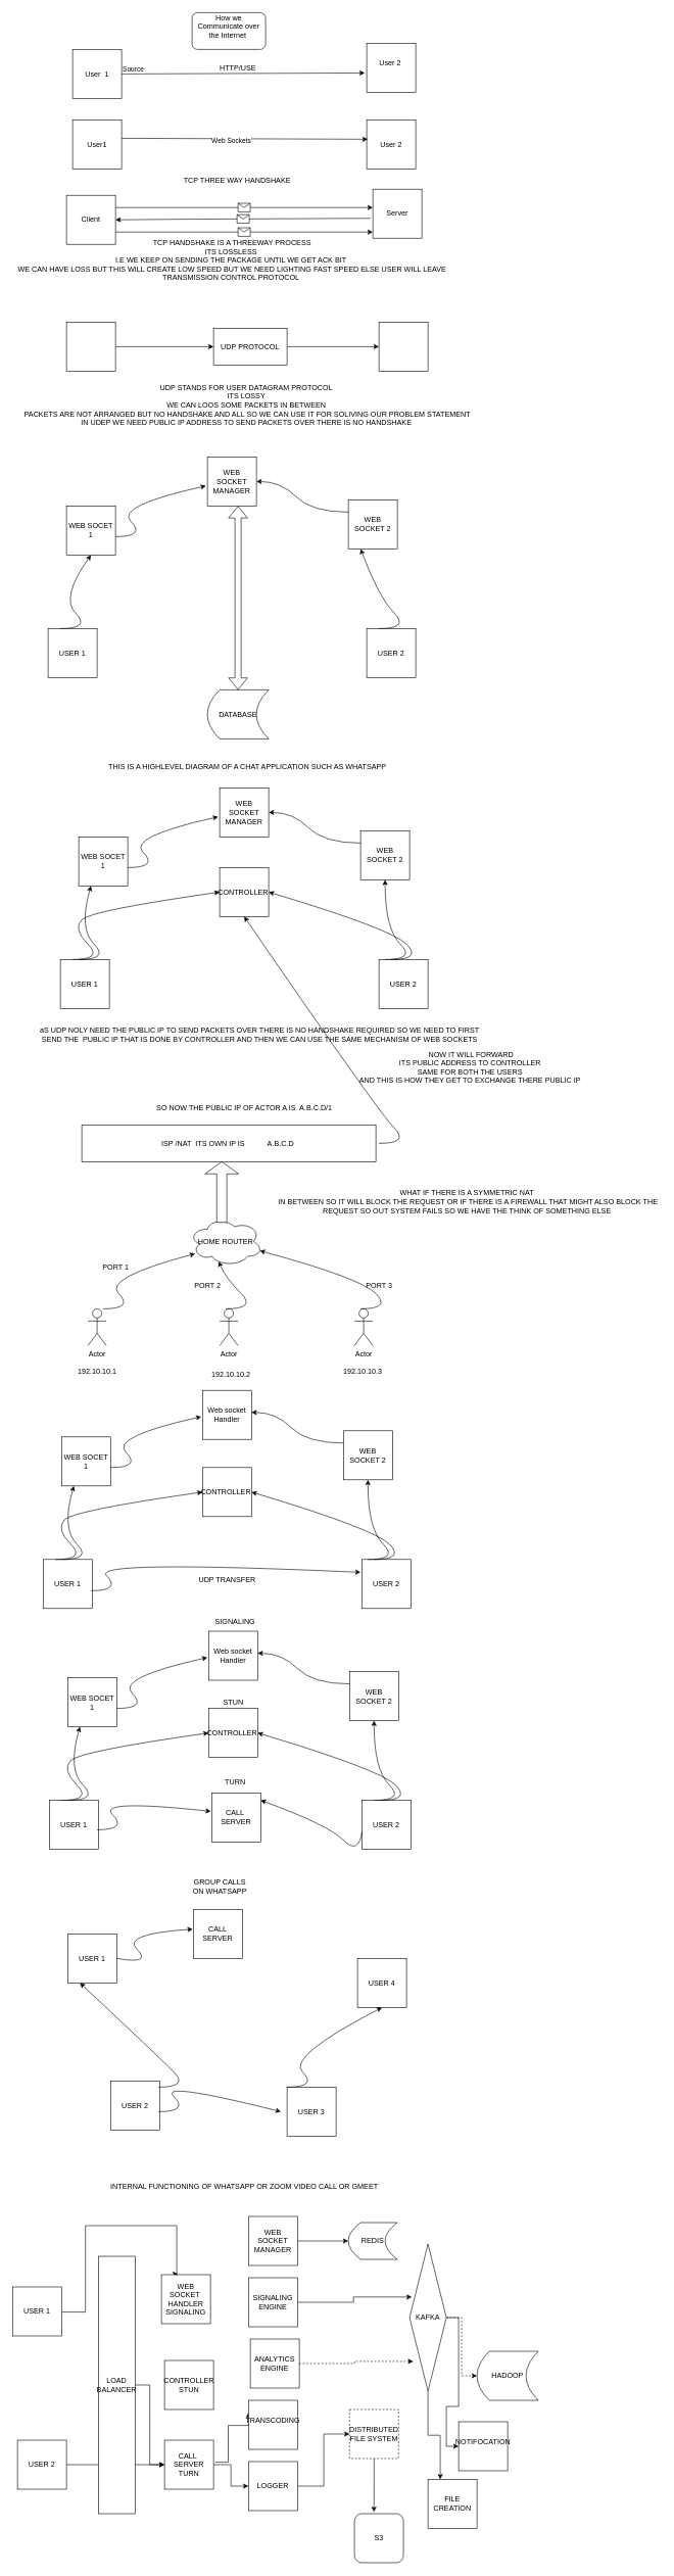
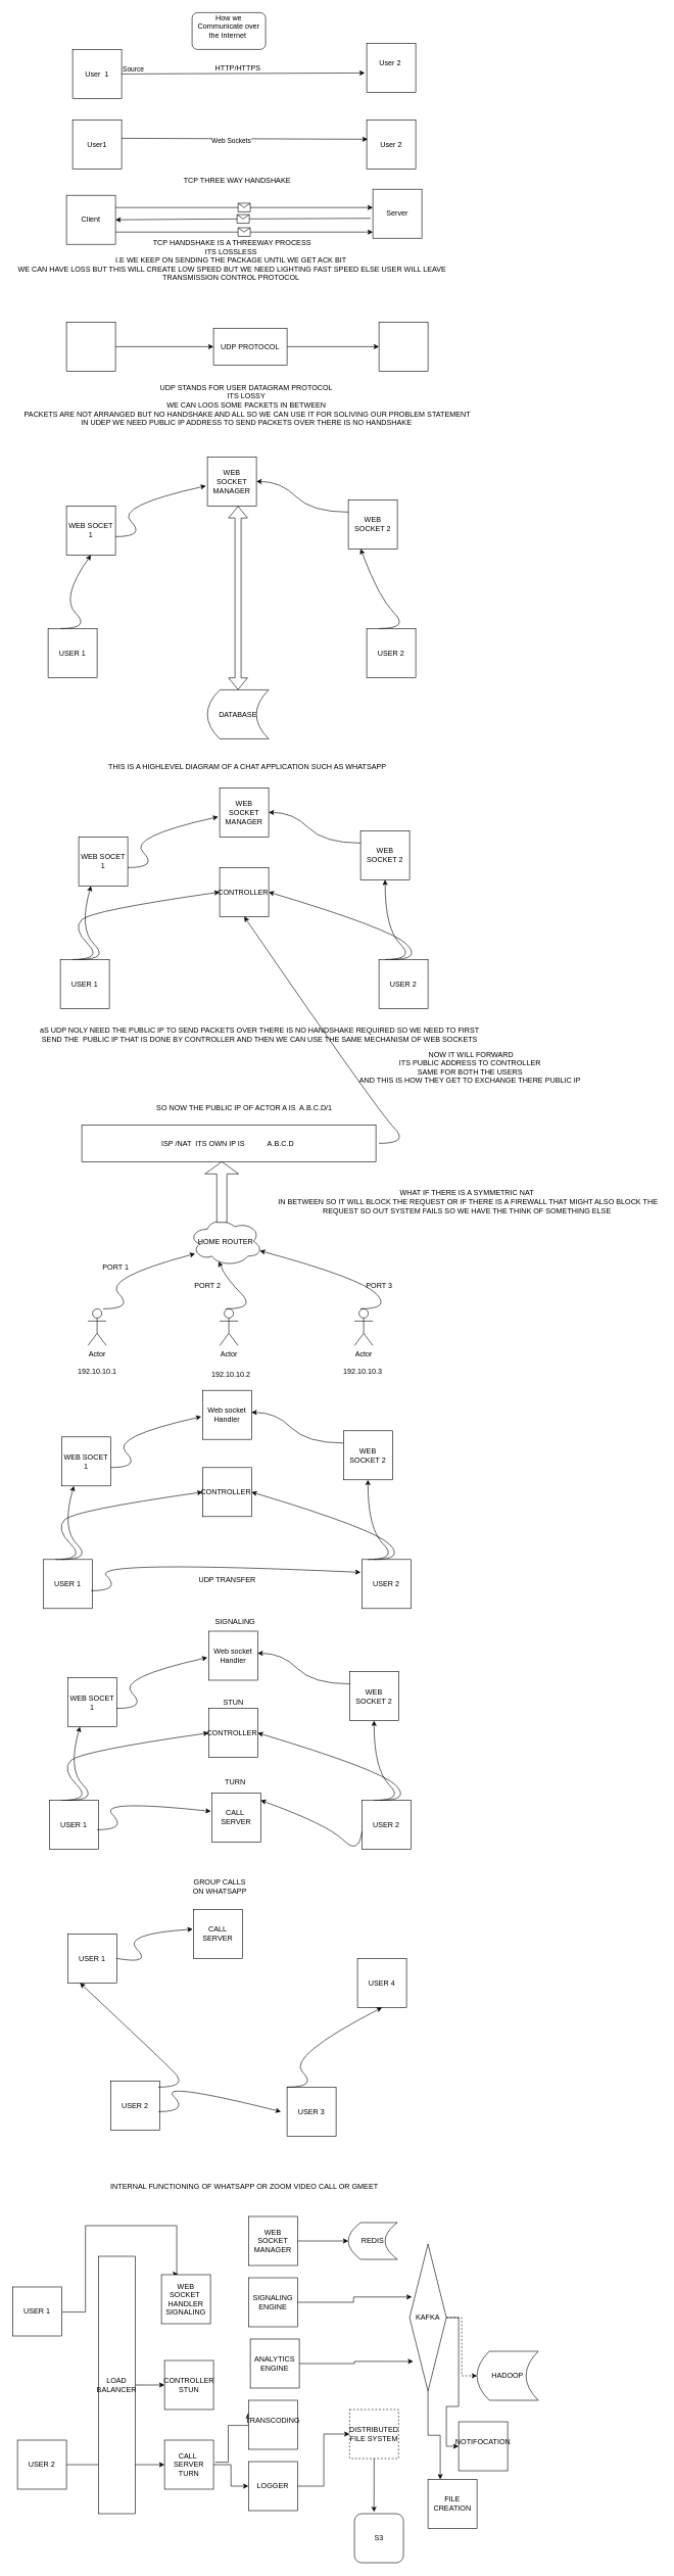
- <mxCell id="7" value="HTTP/USE" style="text;strokeColor=none;align=center;fillColor=none;html=1;verticalAlign=middle;whiteSpace=wrap;rounded=0;" vertex="1" parent="1"><mxGeometry x="358" y="95" width="60" height="30" as="geometry" /></mxCell>
+ <mxCell id="7" value="HTTP/HTTPS" style="text;strokeColor=none;align=center;fillColor=none;html=1;verticalAlign=middle;whiteSpace=wrap;rounded=0;" vertex="1" parent="1"><mxGeometry x="358" y="95" width="60" height="30" as="geometry" /></mxCell>
- <mxCell id="141" style="edgeStyle=orthogonalEdgeStyle;rounded=0;orthogonalLoop=1;jettySize=auto;html=1;entryX=0.798;entryY=0.902;entryDx=0;entryDy=0;entryPerimeter=0;dashed=1;" edge="1" parent="1" source="136" target="134"><mxGeometry relative="1" as="geometry" /></mxCell>
+ <mxCell id="141" style="edgeStyle=orthogonalEdgeStyle;rounded=0;orthogonalLoop=1;jettySize=auto;html=1;entryX=0.798;entryY=0.902;entryDx=0;entryDy=0;entryPerimeter=0;" edge="1" parent="1" source="136" target="134"><mxGeometry relative="1" as="geometry" /></mxCell>
- <mxCell id="118" style="edgeStyle=orthogonalEdgeStyle;rounded=0;orthogonalLoop=1;jettySize=auto;html=1;" edge="1" parent="1" source="119" target="124"><mxGeometry relative="1" as="geometry" /></mxCell>
+ <mxCell id="118" style="edgeStyle=orthogonalEdgeStyle;rounded=0;orthogonalLoop=1;jettySize=auto;html=1;entryX=0;entryY=0.5;entryDx=0;entryDy=0;" edge="1" parent="1" source="119" target="121"><mxGeometry relative="1" as="geometry" /></mxCell>
